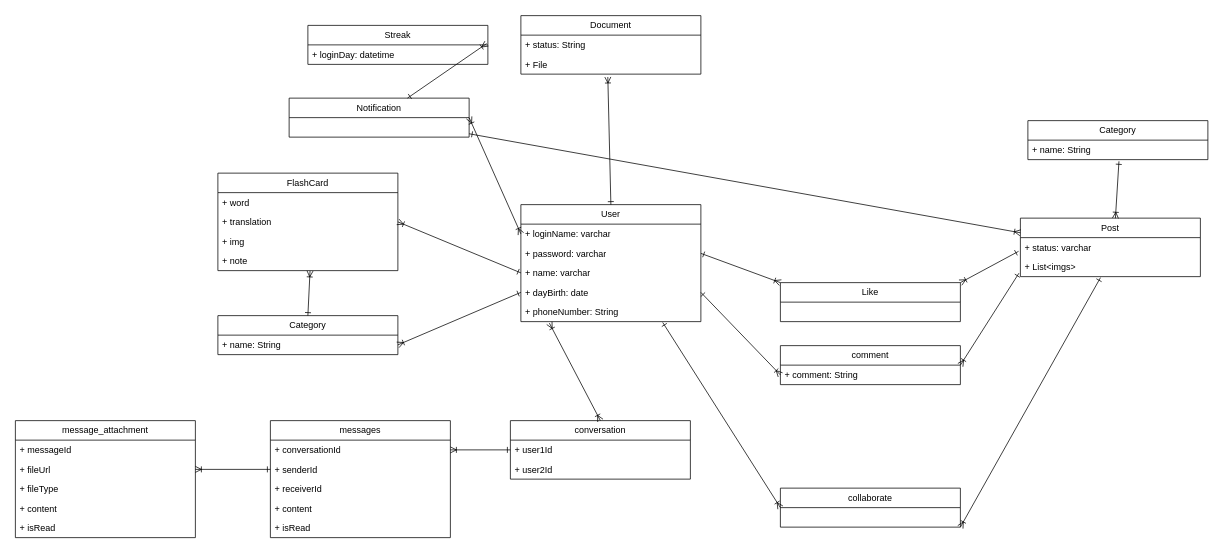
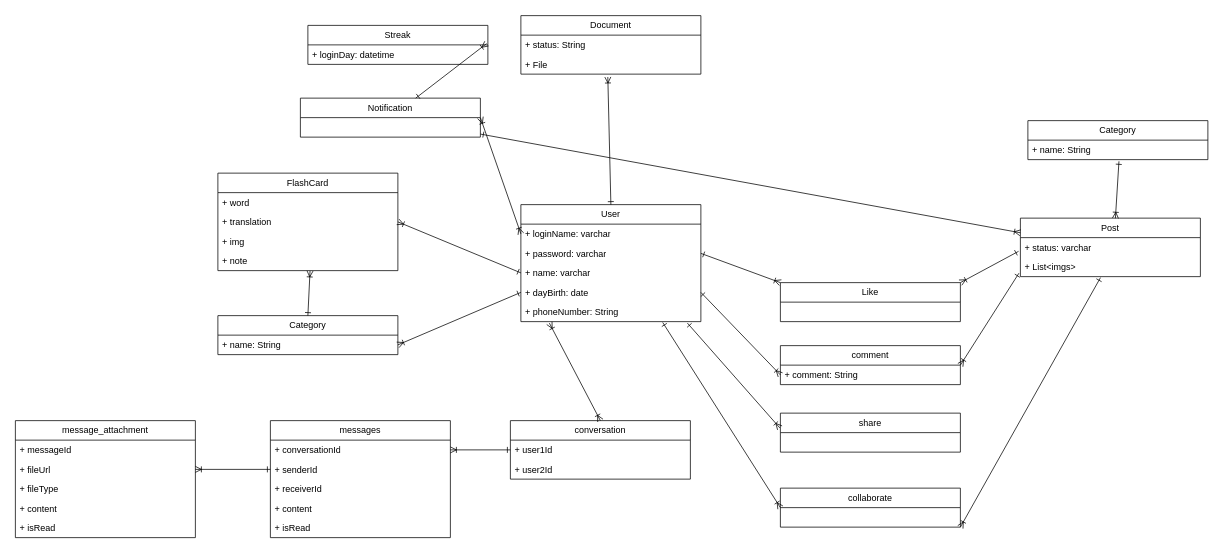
- <mxCell id="34" value="Notification" style="swimlane;fontStyle=0;childLayout=stackLayout;horizontal=1;startSize=26;fillColor=none;horizontalStack=0;resizeParent=1;resizeParentMax=0;resizeLast=0;collapsible=1;marginBottom=0;whiteSpace=wrap;html=1;" vertex="1" parent="1"><mxGeometry x="385" y="130" width="240" height="52" as="geometry" /></mxCell>
+ <mxCell id="34" value="Notification" style="swimlane;fontStyle=0;childLayout=stackLayout;horizontal=1;startSize=26;fillColor=none;horizontalStack=0;resizeParent=1;resizeParentMax=0;resizeLast=0;collapsible=1;marginBottom=0;whiteSpace=wrap;html=1;" vertex="1" parent="1"><mxGeometry x="400" y="130" width="240" height="52" as="geometry" /></mxCell>
+ <mxCell id="23" value="" style="endArrow=ERone;html=1;rounded=0;exitX=-0.003;exitY=0.379;exitDx=0;exitDy=0;endFill=0;startArrow=ERoneToMany;startFill=0;entryX=0.925;entryY=1.075;entryDx=0;entryDy=0;entryPerimeter=0;exitPerimeter=0;" edge="1" parent="1" source="22" target="7"><mxGeometry width="50" height="50" relative="1" as="geometry"><mxPoint x="898" y="989" as="sourcePoint" /><mxPoint x="750" y="750" as="targetPoint" /></mxGeometry></mxCell>
+ <mxCell id="22" value="share" style="swimlane;fontStyle=0;childLayout=stackLayout;horizontal=1;startSize=26;fillColor=none;horizontalStack=0;resizeParent=1;resizeParentMax=0;resizeLast=0;collapsible=1;marginBottom=0;whiteSpace=wrap;html=1;" vertex="1" parent="1"><mxGeometry x="1040" y="550" width="240" height="52" as="geometry" /></mxCell>
